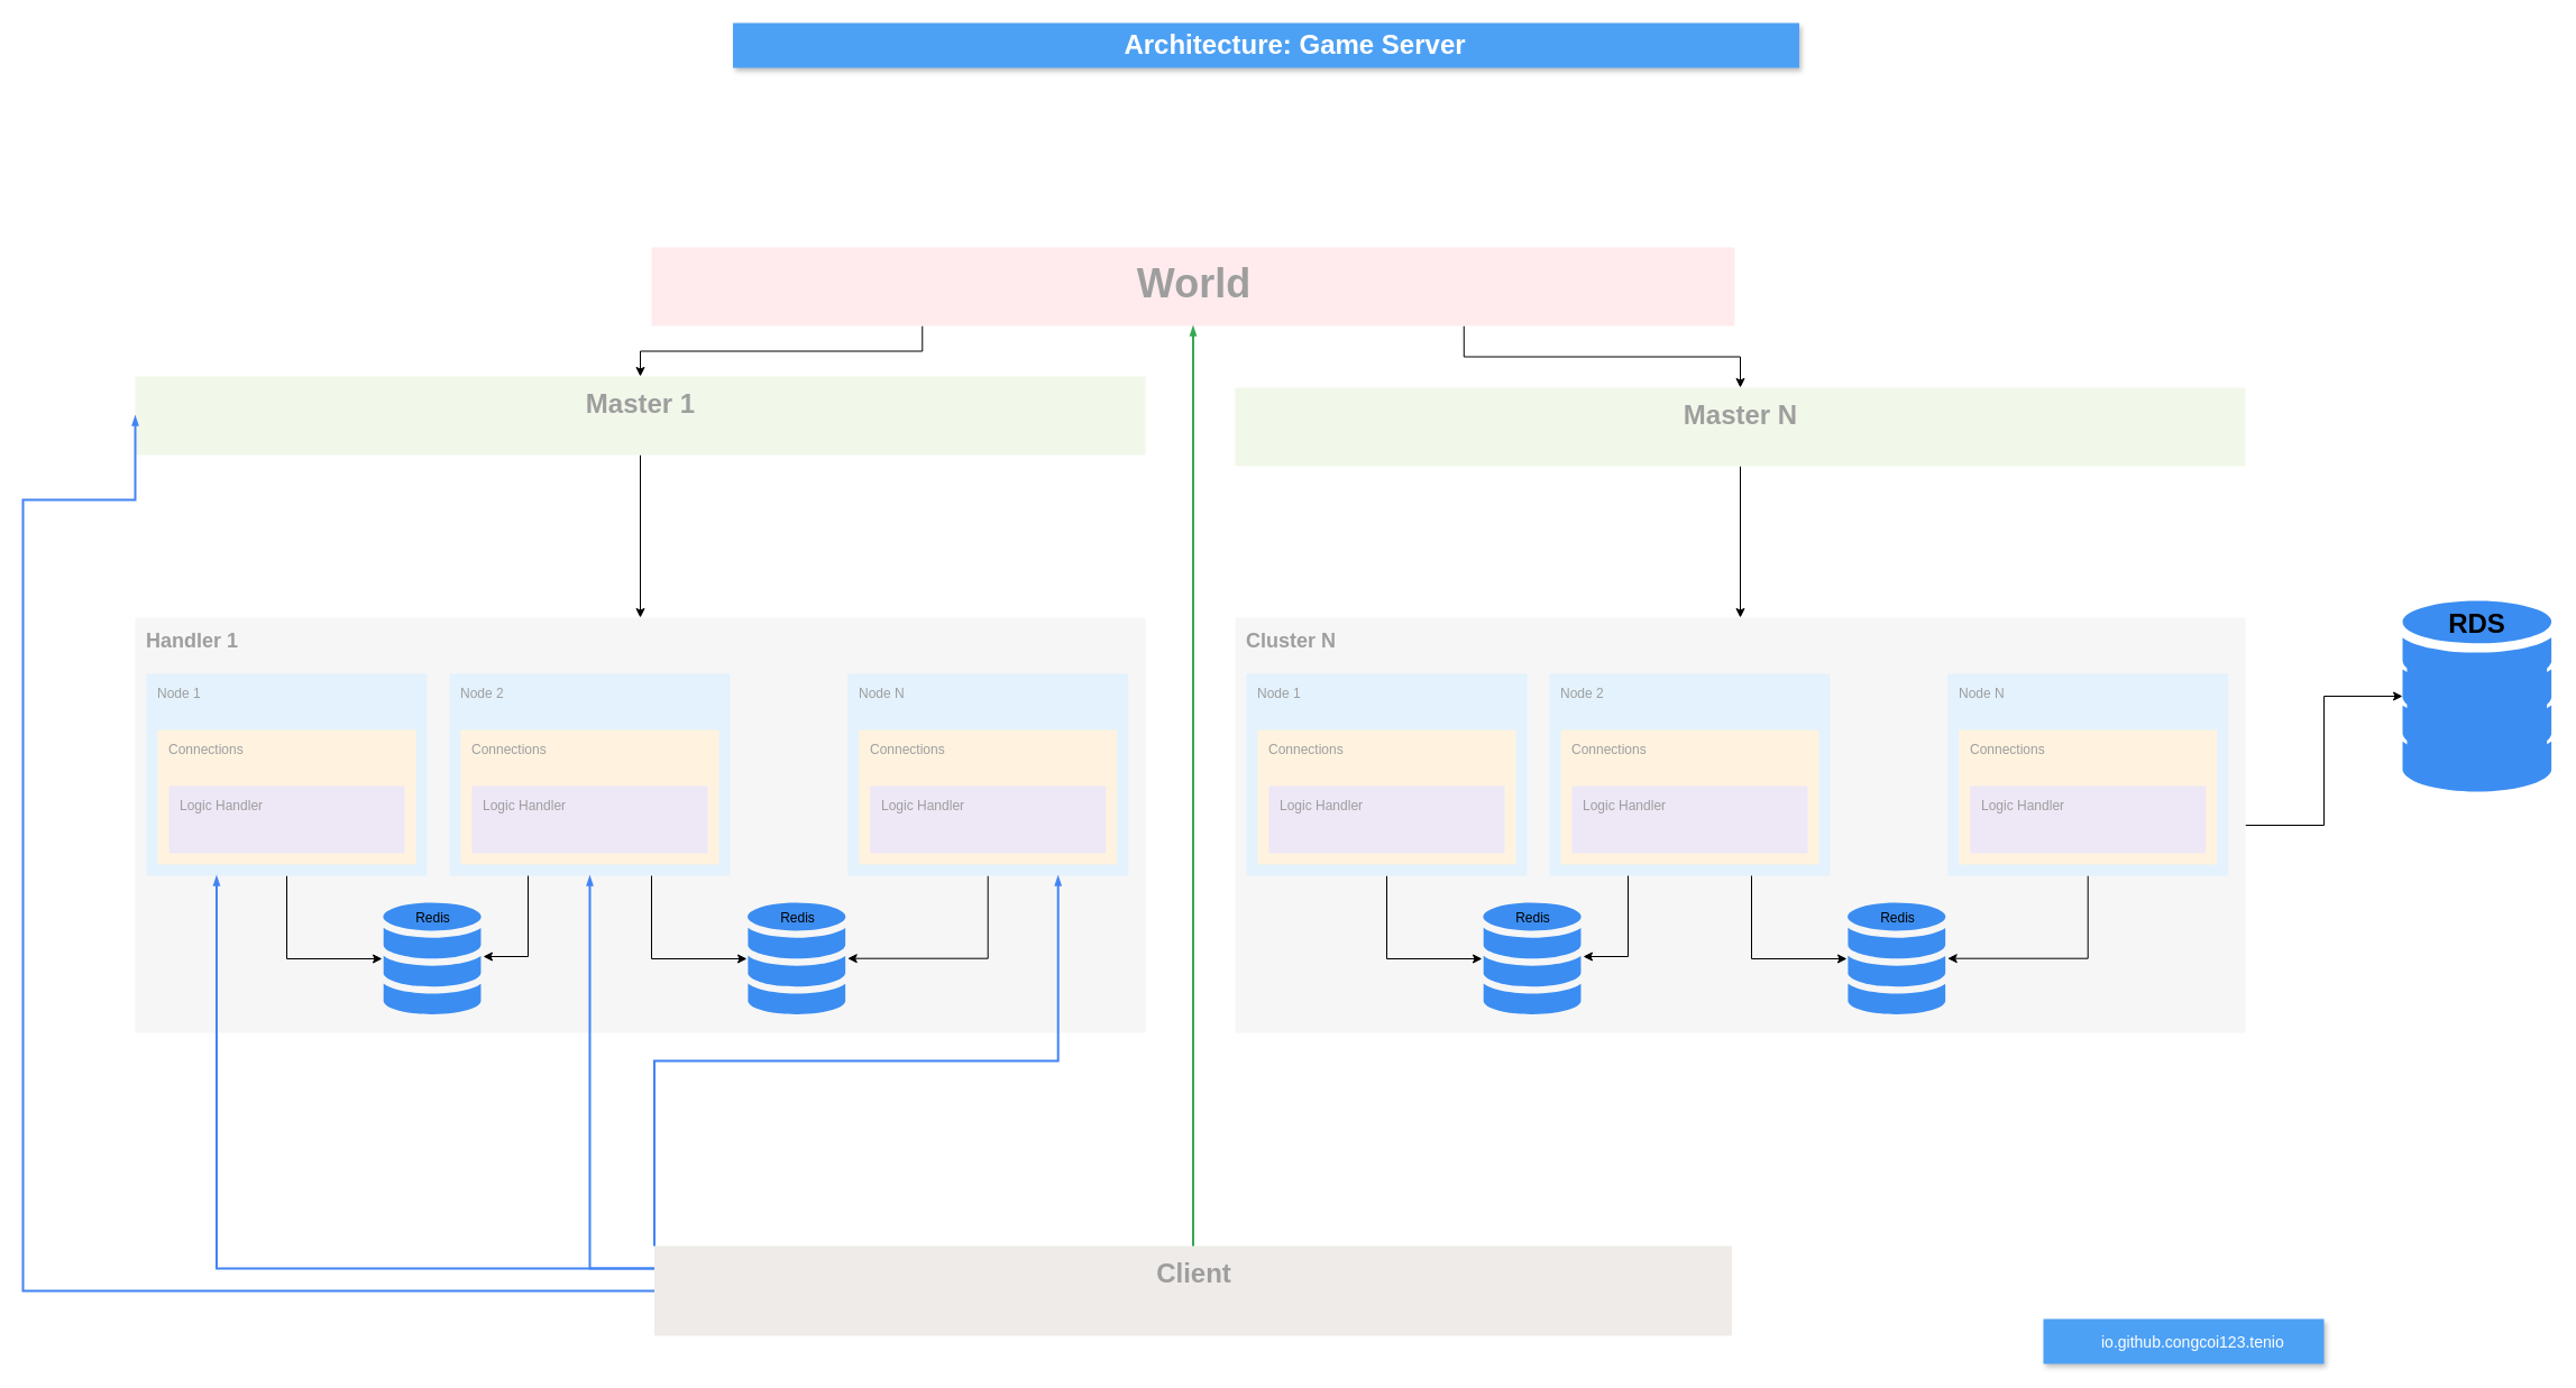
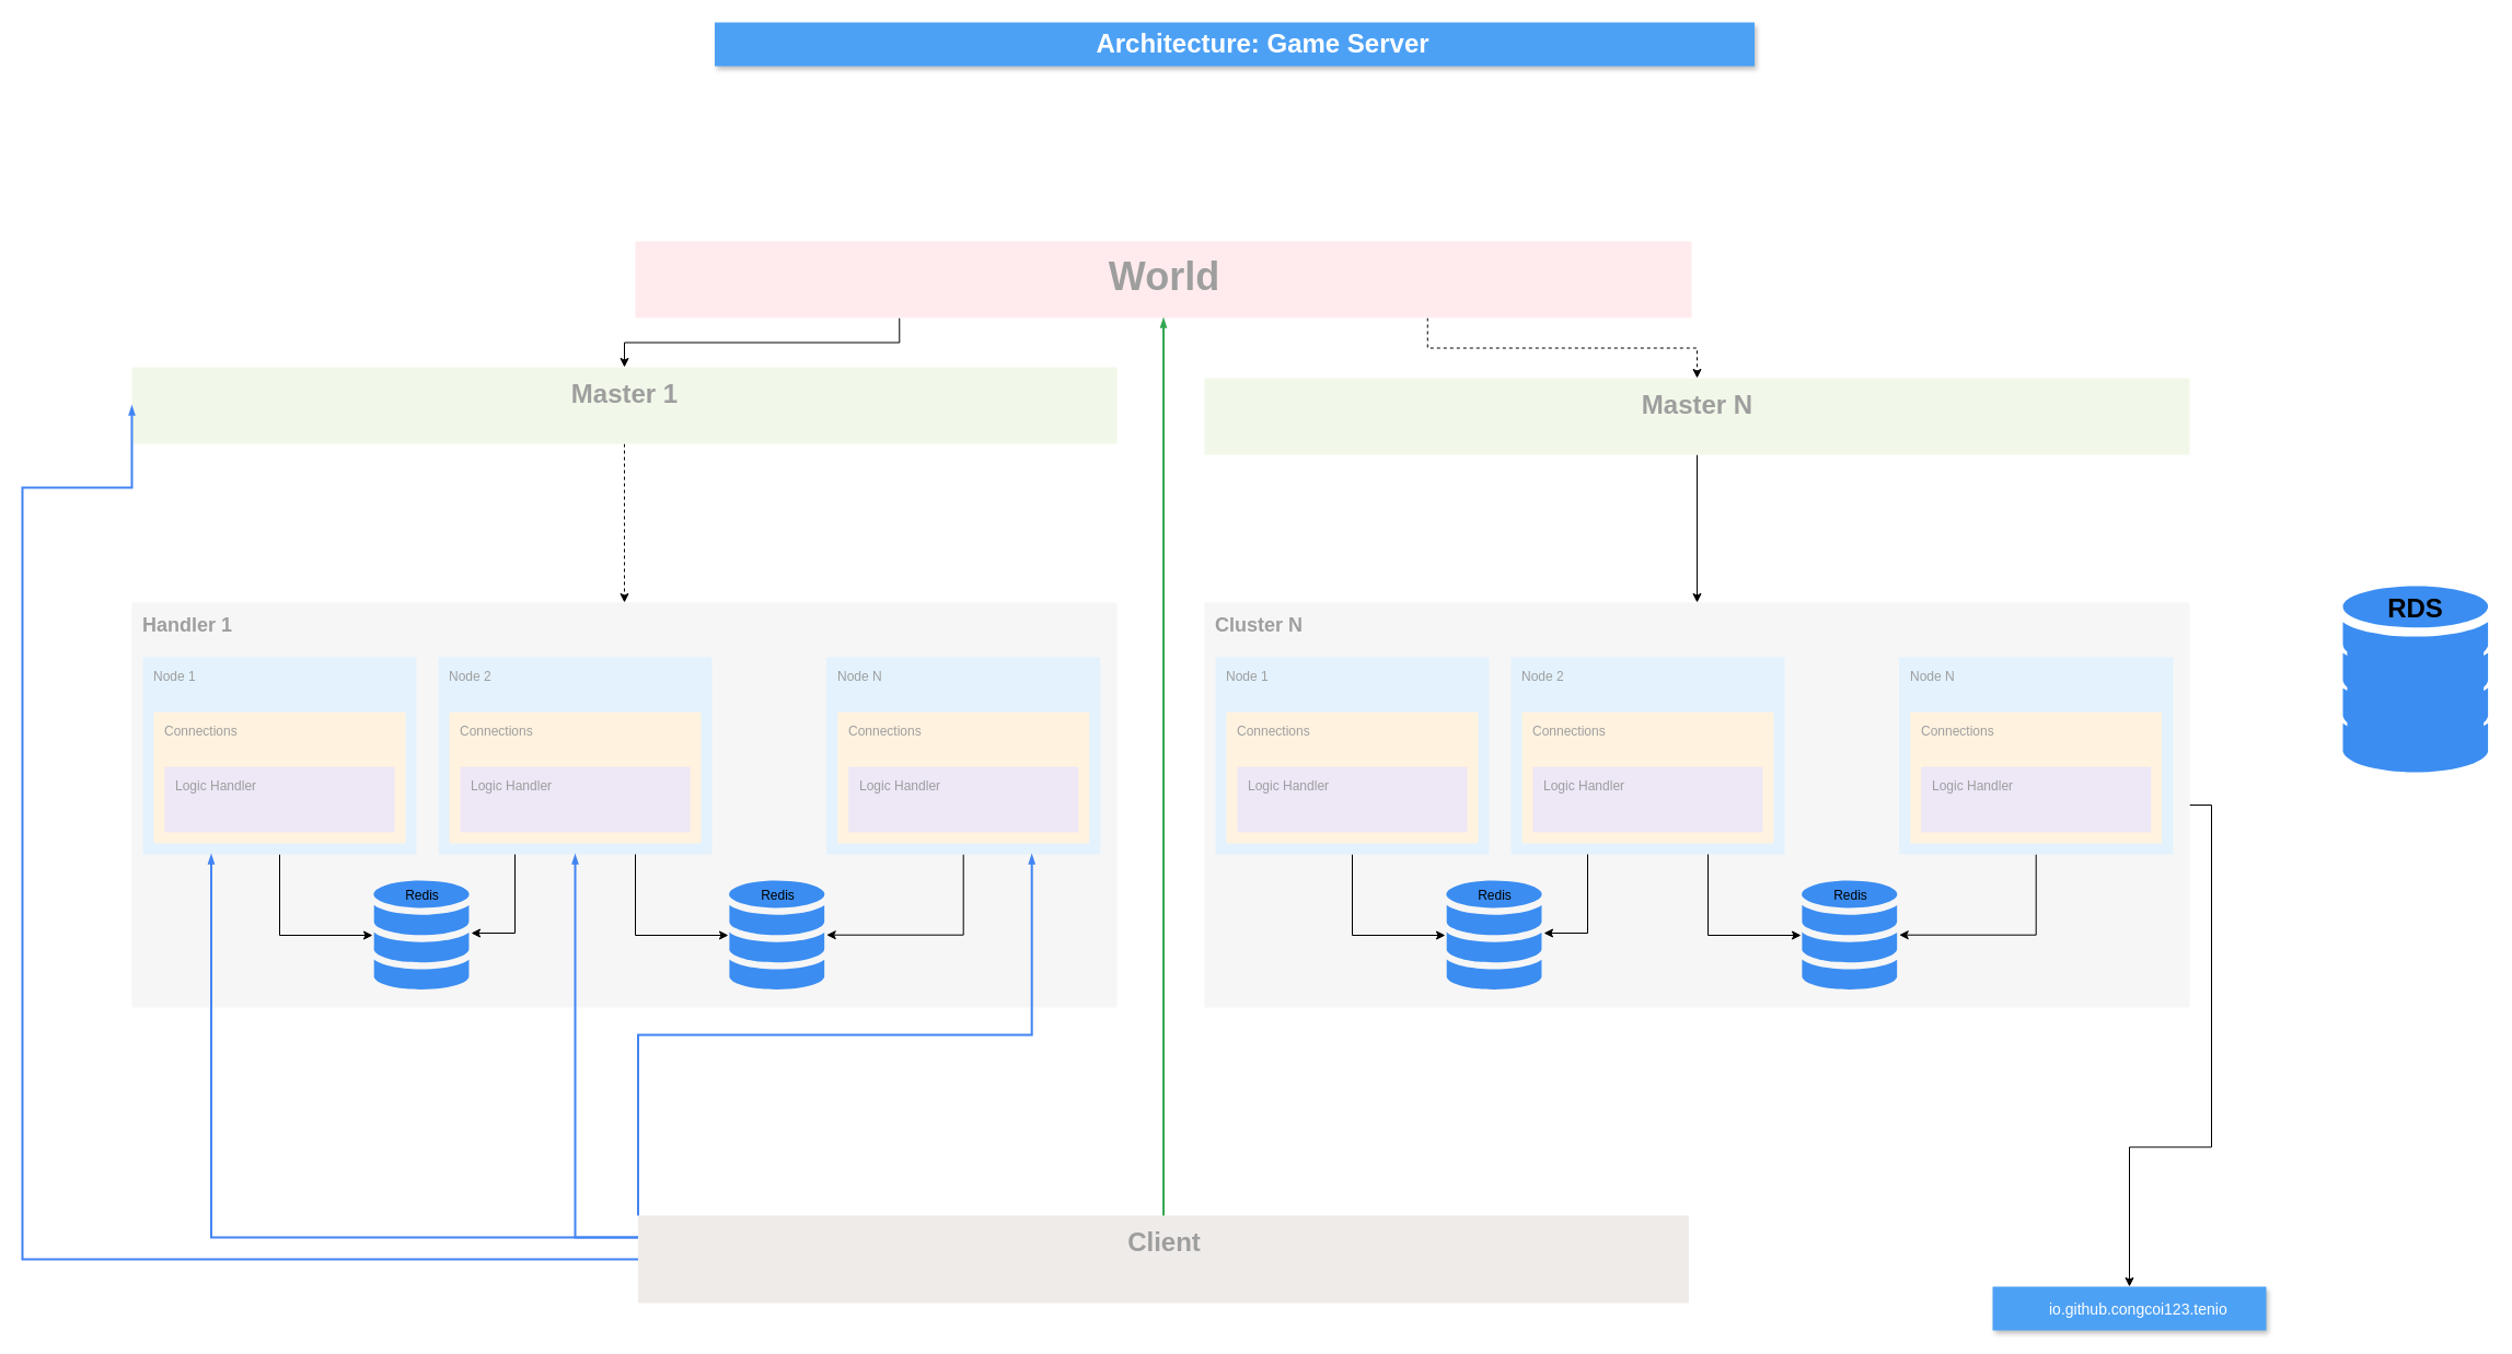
- <mxCell id="41" style="edgeStyle=orthogonalEdgeStyle;rounded=0;orthogonalLoop=1;jettySize=auto;html=1;exitX=0.75;exitY=1;exitDx=0;exitDy=0;exitPerimeter=0;" edge="1" parent="1" source="42" target="39"><mxGeometry relative="1" as="geometry" /></mxCell>
+ <mxCell id="41" style="edgeStyle=orthogonalEdgeStyle;rounded=0;orthogonalLoop=1;jettySize=auto;html=1;exitX=0.75;exitY=1;exitDx=0;exitDy=0;exitPerimeter=0;dashed=1;" edge="1" parent="1" source="42" target="39"><mxGeometry relative="1" as="geometry" /></mxCell>
- <mxCell id="36" style="edgeStyle=orthogonalEdgeStyle;rounded=0;orthogonalLoop=1;jettySize=auto;html=1;exitX=0.5;exitY=1;exitDx=0;exitDy=0;exitPerimeter=0;entryX=0.5;entryY=0;entryDx=0;entryDy=0;entryPerimeter=0;" edge="1" parent="1" source="37" target="3"><mxGeometry relative="1" as="geometry" /></mxCell>
+ <mxCell id="36" style="edgeStyle=orthogonalEdgeStyle;rounded=0;orthogonalLoop=1;jettySize=auto;html=1;exitX=0.5;exitY=1;exitDx=0;exitDy=0;exitPerimeter=0;entryX=0.5;entryY=0;entryDx=0;entryDy=0;entryPerimeter=0;dashed=1;" edge="1" parent="1" source="37" target="3"><mxGeometry relative="1" as="geometry" /></mxCell>
- <mxCell id="19" style="edgeStyle=orthogonalEdgeStyle;rounded=0;orthogonalLoop=1;jettySize=auto;html=1;exitX=1;exitY=0.5;exitDx=0;exitDy=0;exitPerimeter=0;" edge="1" parent="1" source="20" target="49"><mxGeometry relative="1" as="geometry" /></mxCell>
+ <mxCell id="19" style="edgeStyle=orthogonalEdgeStyle;rounded=0;orthogonalLoop=1;jettySize=auto;html=1;exitX=1;exitY=0.5;exitDx=0;exitDy=0;exitPerimeter=0;" edge="1" parent="1" source="20" target="50"><mxGeometry relative="1" as="geometry" /></mxCell>
